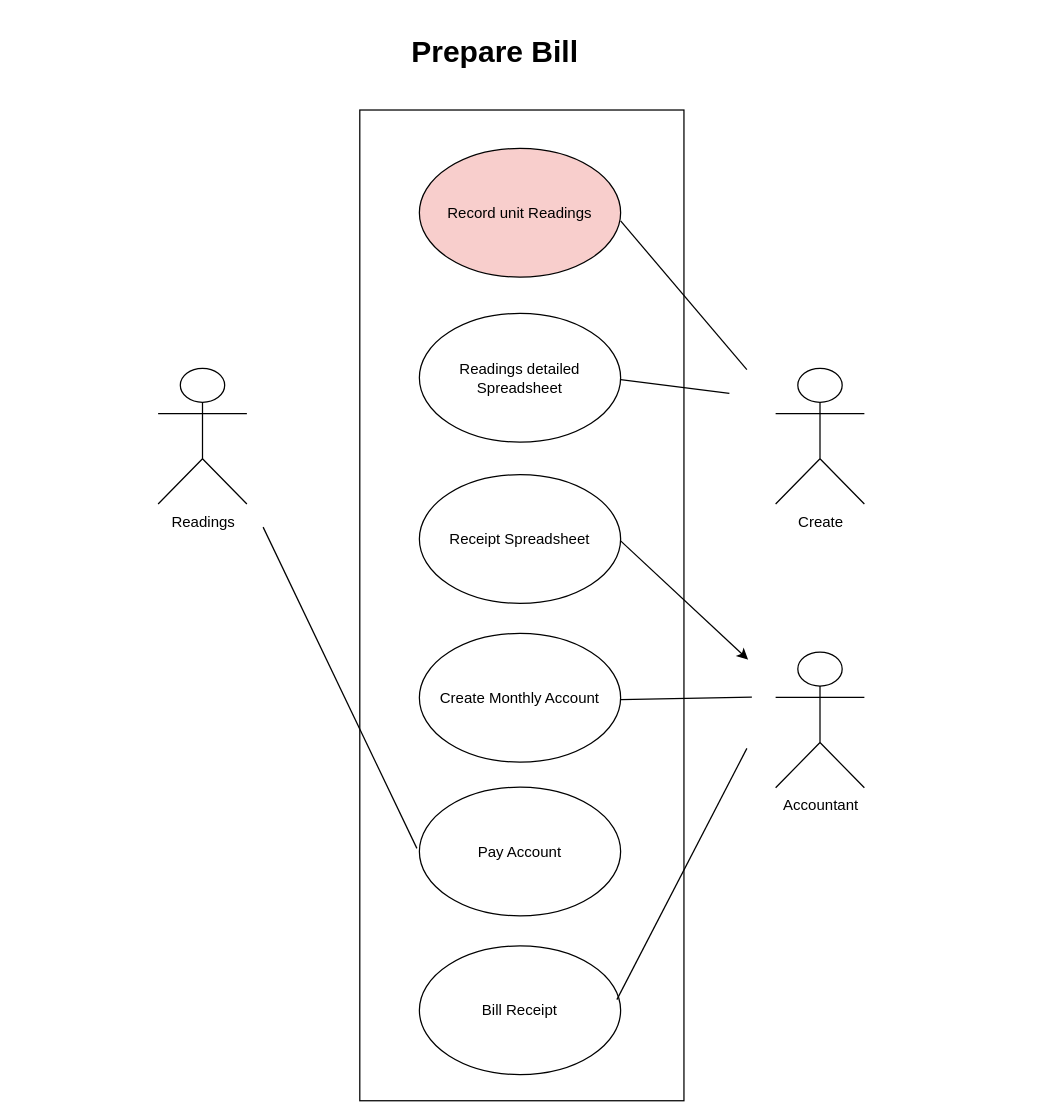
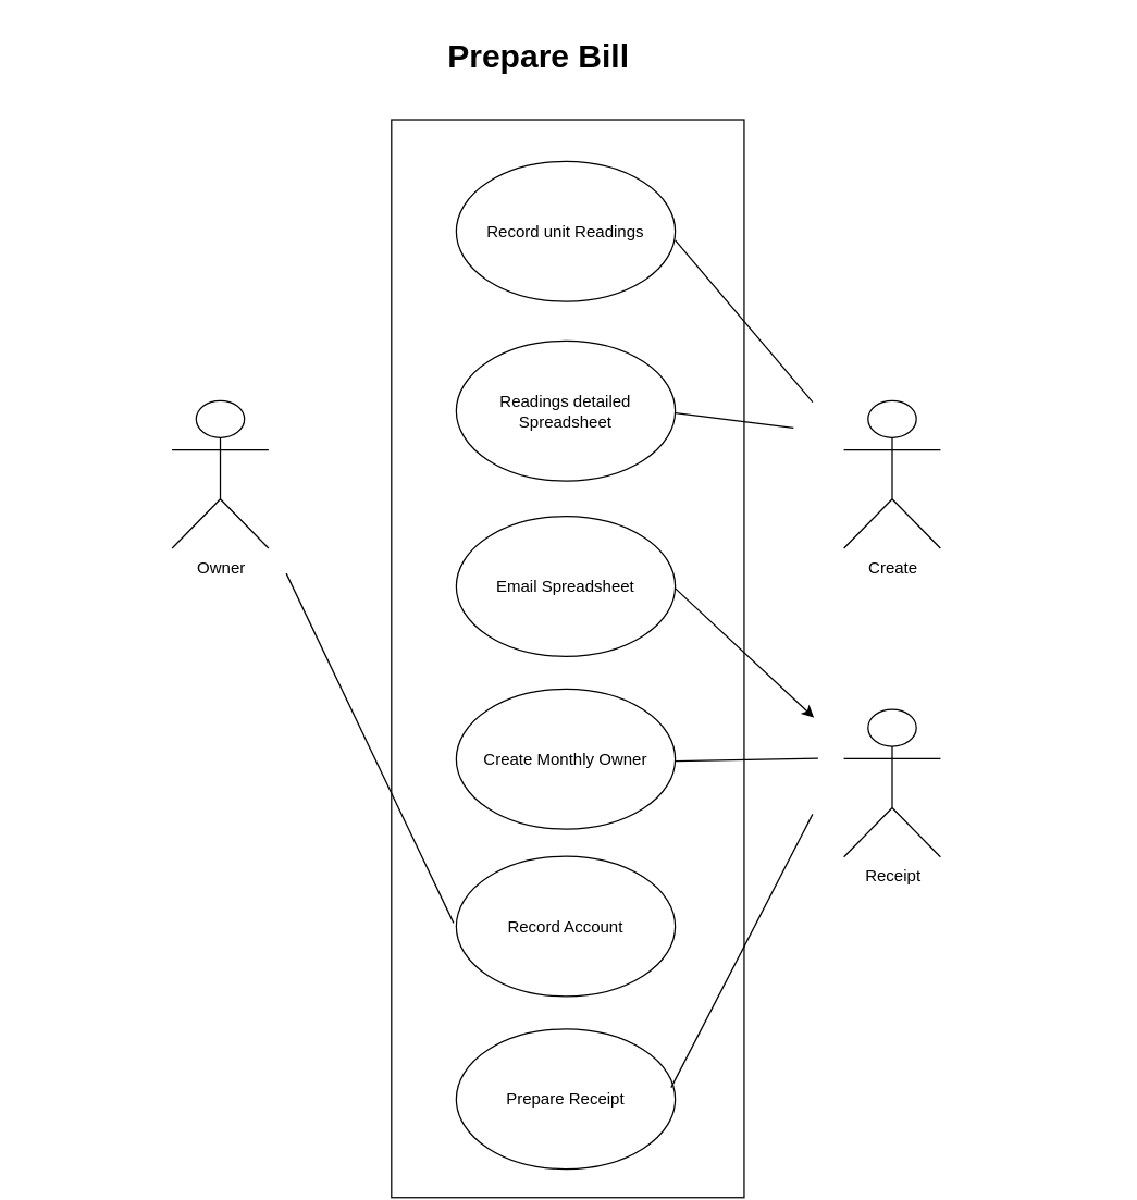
- <mxCell id="4" value="Record unit Readings" style="ellipse;whiteSpace=wrap;html=1;fillColor=#f8cecc;" vertex="1" parent="1"><mxGeometry x="335" y="118" width="161" height="103" as="geometry" /></mxCell>
+ <mxCell id="4" value="Record unit Readings" style="ellipse;whiteSpace=wrap;html=1;" vertex="1" parent="1"><mxGeometry x="335" y="118" width="161" height="103" as="geometry" /></mxCell>
- <mxCell id="9" value="Readings" style="shape=umlActor;verticalLabelPosition=bottom;verticalAlign=top;html=1;outlineConnect=0;" vertex="1" parent="1"><mxGeometry x="126" y="294" width="71" height="108.5" as="geometry" /></mxCell>
+ <mxCell id="9" value="Owner" style="shape=umlActor;verticalLabelPosition=bottom;verticalAlign=top;html=1;outlineConnect=0;" vertex="1" parent="1"><mxGeometry x="126" y="294" width="71" height="108.5" as="geometry" /></mxCell>
- <mxCell id="6" value="Receipt Spreadsheet" style="ellipse;whiteSpace=wrap;html=1;" vertex="1" parent="1"><mxGeometry x="335" y="379" width="161" height="103" as="geometry" /></mxCell>
+ <mxCell id="6" value="Email Spreadsheet" style="ellipse;whiteSpace=wrap;html=1;" vertex="1" parent="1"><mxGeometry x="335" y="379" width="161" height="103" as="geometry" /></mxCell>
- <mxCell id="7" value="Create Monthly Account" style="ellipse;whiteSpace=wrap;html=1;" vertex="1" parent="1"><mxGeometry x="335" y="506" width="161" height="103" as="geometry" /></mxCell>
+ <mxCell id="7" value="Create Monthly Owner" style="ellipse;whiteSpace=wrap;html=1;" vertex="1" parent="1"><mxGeometry x="335" y="506" width="161" height="103" as="geometry" /></mxCell>
- <mxCell id="11" value="Accountant" style="shape=umlActor;verticalLabelPosition=bottom;verticalAlign=top;html=1;outlineConnect=0;" vertex="1" parent="1"><mxGeometry x="620" y="521" width="71" height="108.5" as="geometry" /></mxCell>
+ <mxCell id="11" value="Receipt" style="shape=umlActor;verticalLabelPosition=bottom;verticalAlign=top;html=1;outlineConnect=0;" vertex="1" parent="1"><mxGeometry x="620" y="521" width="71" height="108.5" as="geometry" /></mxCell>
- <mxCell id="8" value="Pay Account" style="ellipse;whiteSpace=wrap;html=1;" vertex="1" parent="1"><mxGeometry x="335" y="629" width="161" height="103" as="geometry" /></mxCell>
+ <mxCell id="8" value="Record Account" style="ellipse;whiteSpace=wrap;html=1;" vertex="1" parent="1"><mxGeometry x="335" y="629" width="161" height="103" as="geometry" /></mxCell>
- <mxCell id="12" value="Bill Receipt" style="ellipse;whiteSpace=wrap;html=1;" vertex="1" parent="1"><mxGeometry x="335" y="756" width="161" height="103" as="geometry" /></mxCell>
+ <mxCell id="12" value="Prepare Receipt" style="ellipse;whiteSpace=wrap;html=1;" vertex="1" parent="1"><mxGeometry x="335" y="756" width="161" height="103" as="geometry" /></mxCell>
